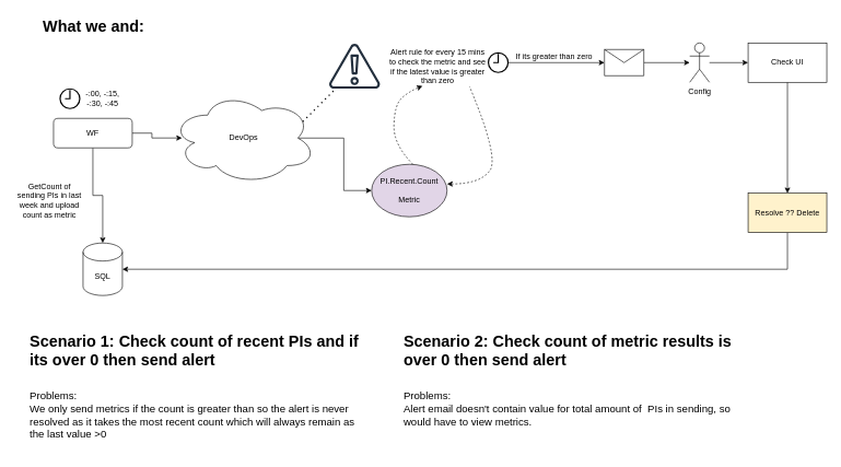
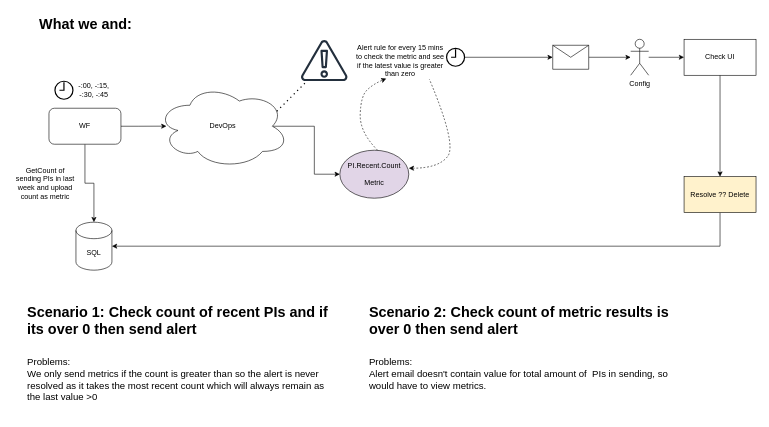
- <mxCell id="21" value="If its greater than zero" style="text;html=1;align=center;verticalAlign=middle;resizable=0;points=[];autosize=1;strokeColor=none;fillColor=none;" parent="1" vertex="1"><mxGeometry x="774" y="70.5" width="140" height="30" as="geometry" /></mxCell>
- <mxCell id="4" value="WF" style="rounded=1;whiteSpace=wrap;html=1;" parent="1" vertex="1"><mxGeometry x="81" y="180" width="120" height="45" as="geometry" /></mxCell>
+ <mxCell id="4" value="WF" style="rounded=1;whiteSpace=wrap;html=1;" parent="1" vertex="1"><mxGeometry x="81" y="180" width="120" height="60" as="geometry" /></mxCell>
